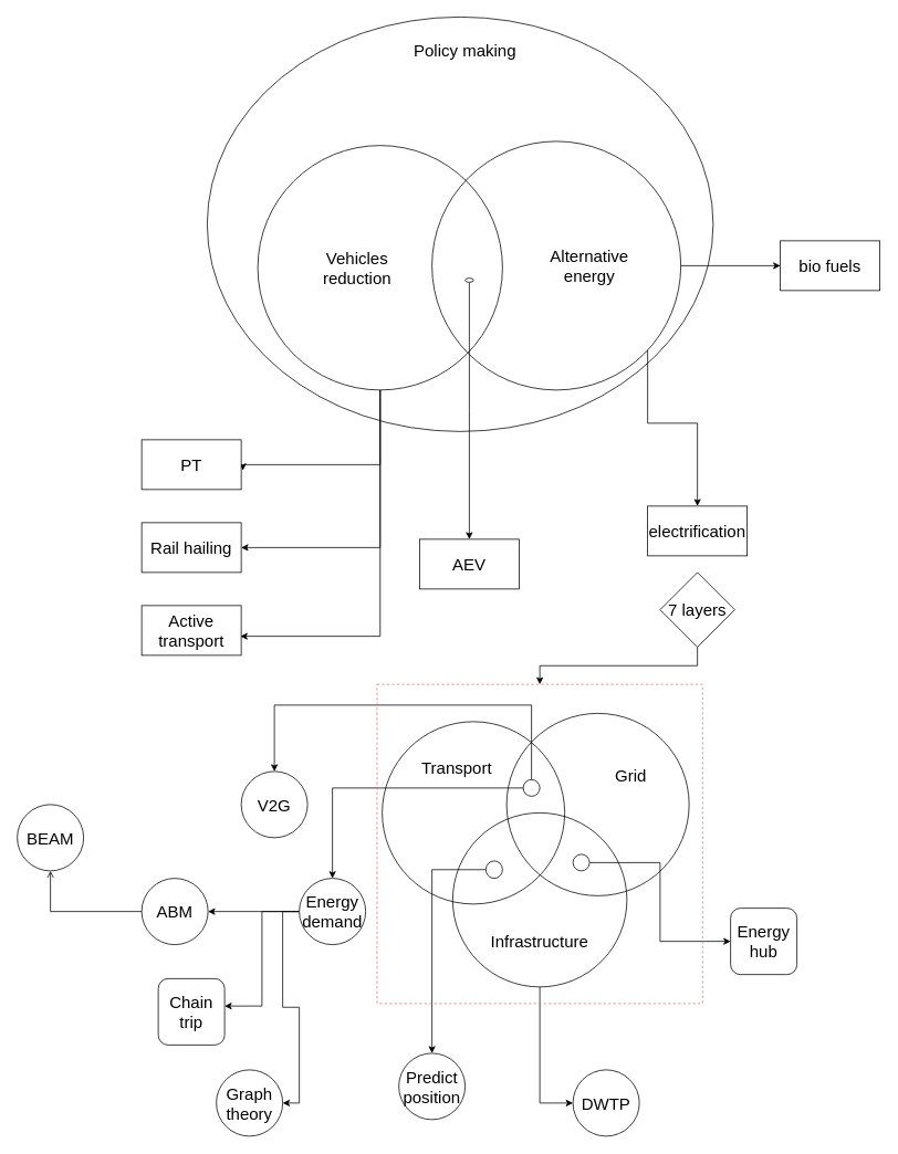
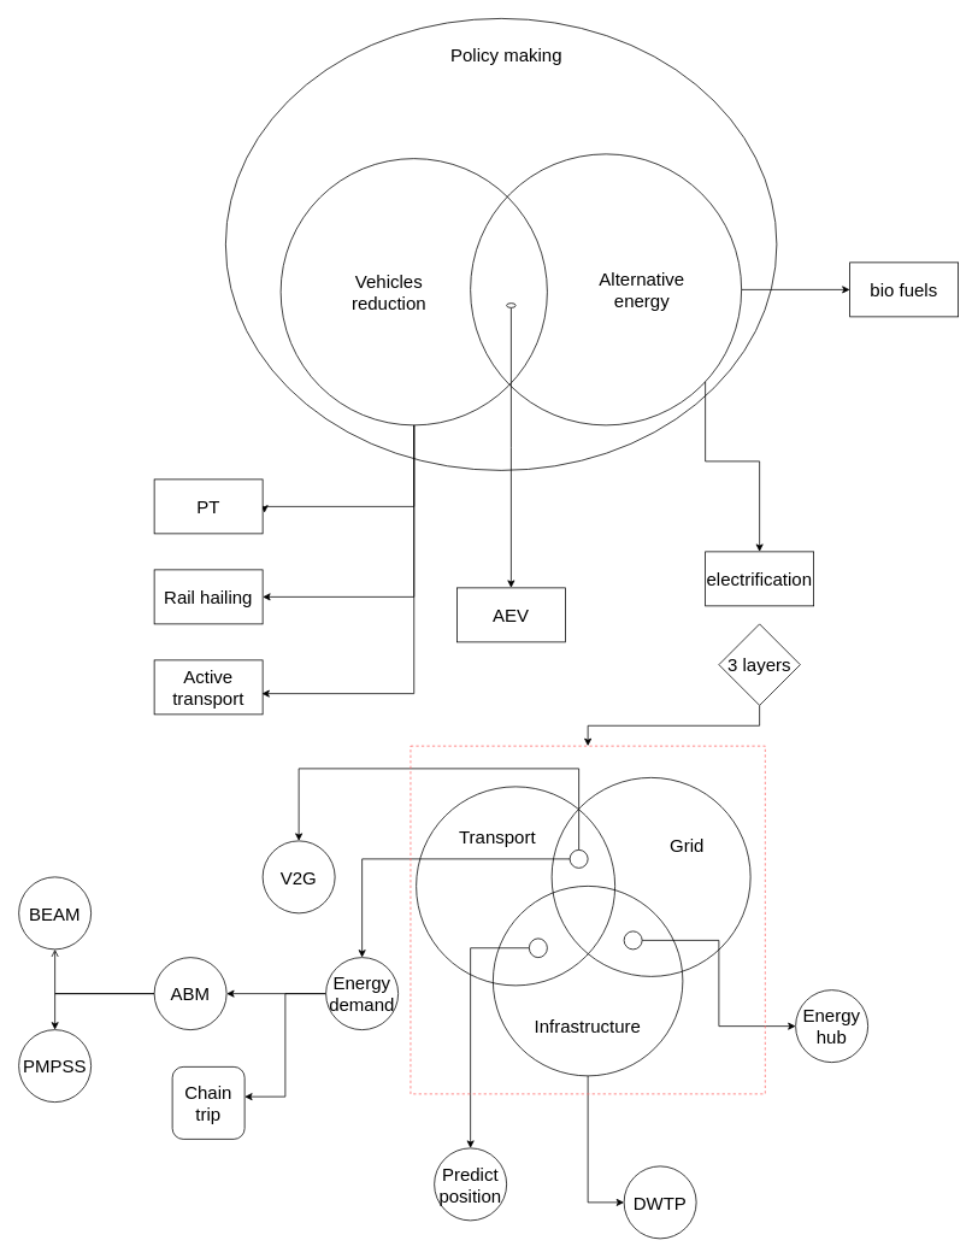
- <mxCell id="22" value="7 layers" style="rhombus;whiteSpace=wrap;html=1;fontSize=20;" parent="1" vertex="1"><mxGeometry x="795" y="690" width="90" height="90" as="geometry" /></mxCell>
+ <mxCell id="22" value="3 layers" style="rhombus;whiteSpace=wrap;html=1;fontSize=20;" parent="1" vertex="1"><mxGeometry x="795" y="690" width="90" height="90" as="geometry" /></mxCell>
+ <mxCell id="45" style="edgeStyle=orthogonalEdgeStyle;rounded=0;orthogonalLoop=1;jettySize=auto;html=1;entryX=0.5;entryY=0;entryDx=0;entryDy=0;fontSize=20;" parent="1" source="47" target="50" edge="1"><mxGeometry relative="1" as="geometry" /></mxCell>
- <mxCell id="23" value="Energy hub" style="whiteSpace=wrap;html=1;aspect=fixed;fontSize=20;rounded=1;" parent="1" vertex="1"><mxGeometry x="880" y="1095" width="80" height="80" as="geometry" /></mxCell>
+ <mxCell id="23" value="Energy hub" style="ellipse;whiteSpace=wrap;html=1;aspect=fixed;fontSize=20;" parent="1" vertex="1"><mxGeometry x="880" y="1095" width="80" height="80" as="geometry" /></mxCell>
+ <mxCell id="50" value="PMPSS" style="ellipse;whiteSpace=wrap;html=1;aspect=fixed;fontSize=20;" parent="1" vertex="1"><mxGeometry x="20" y="1139" width="80" height="80" as="geometry" /></mxCell>
- <mxCell id="34" style="edgeStyle=orthogonalEdgeStyle;rounded=0;orthogonalLoop=1;jettySize=auto;html=1;entryX=1;entryY=0.5;entryDx=0;entryDy=0;fontSize=20;" parent="1" source="35" target="49" edge="1"><mxGeometry relative="1" as="geometry" /></mxCell>
- <mxCell id="49" value="Graph theory" style="ellipse;whiteSpace=wrap;html=1;aspect=fixed;fontSize=20;" parent="1" vertex="1"><mxGeometry x="260" y="1290" width="80" height="80" as="geometry" /></mxCell>
